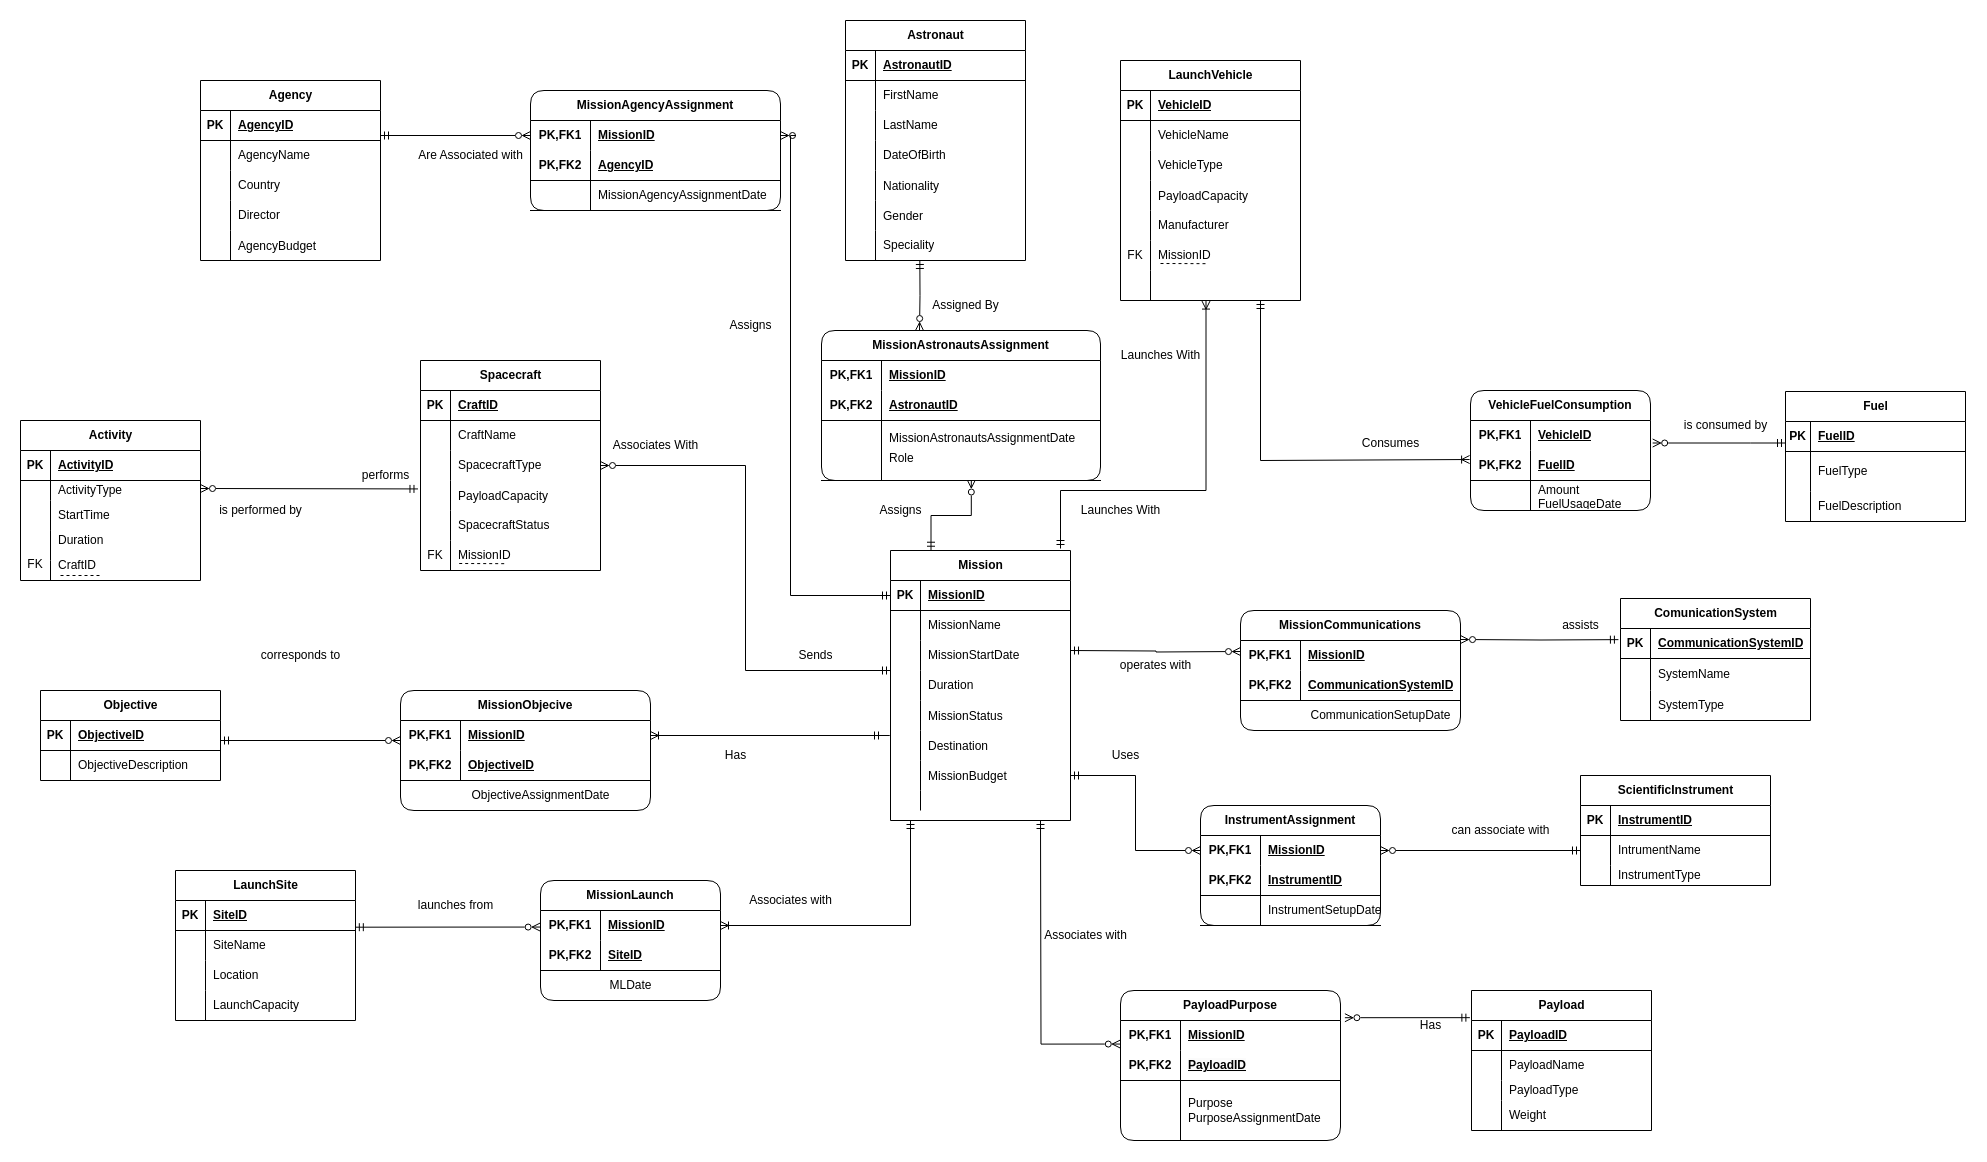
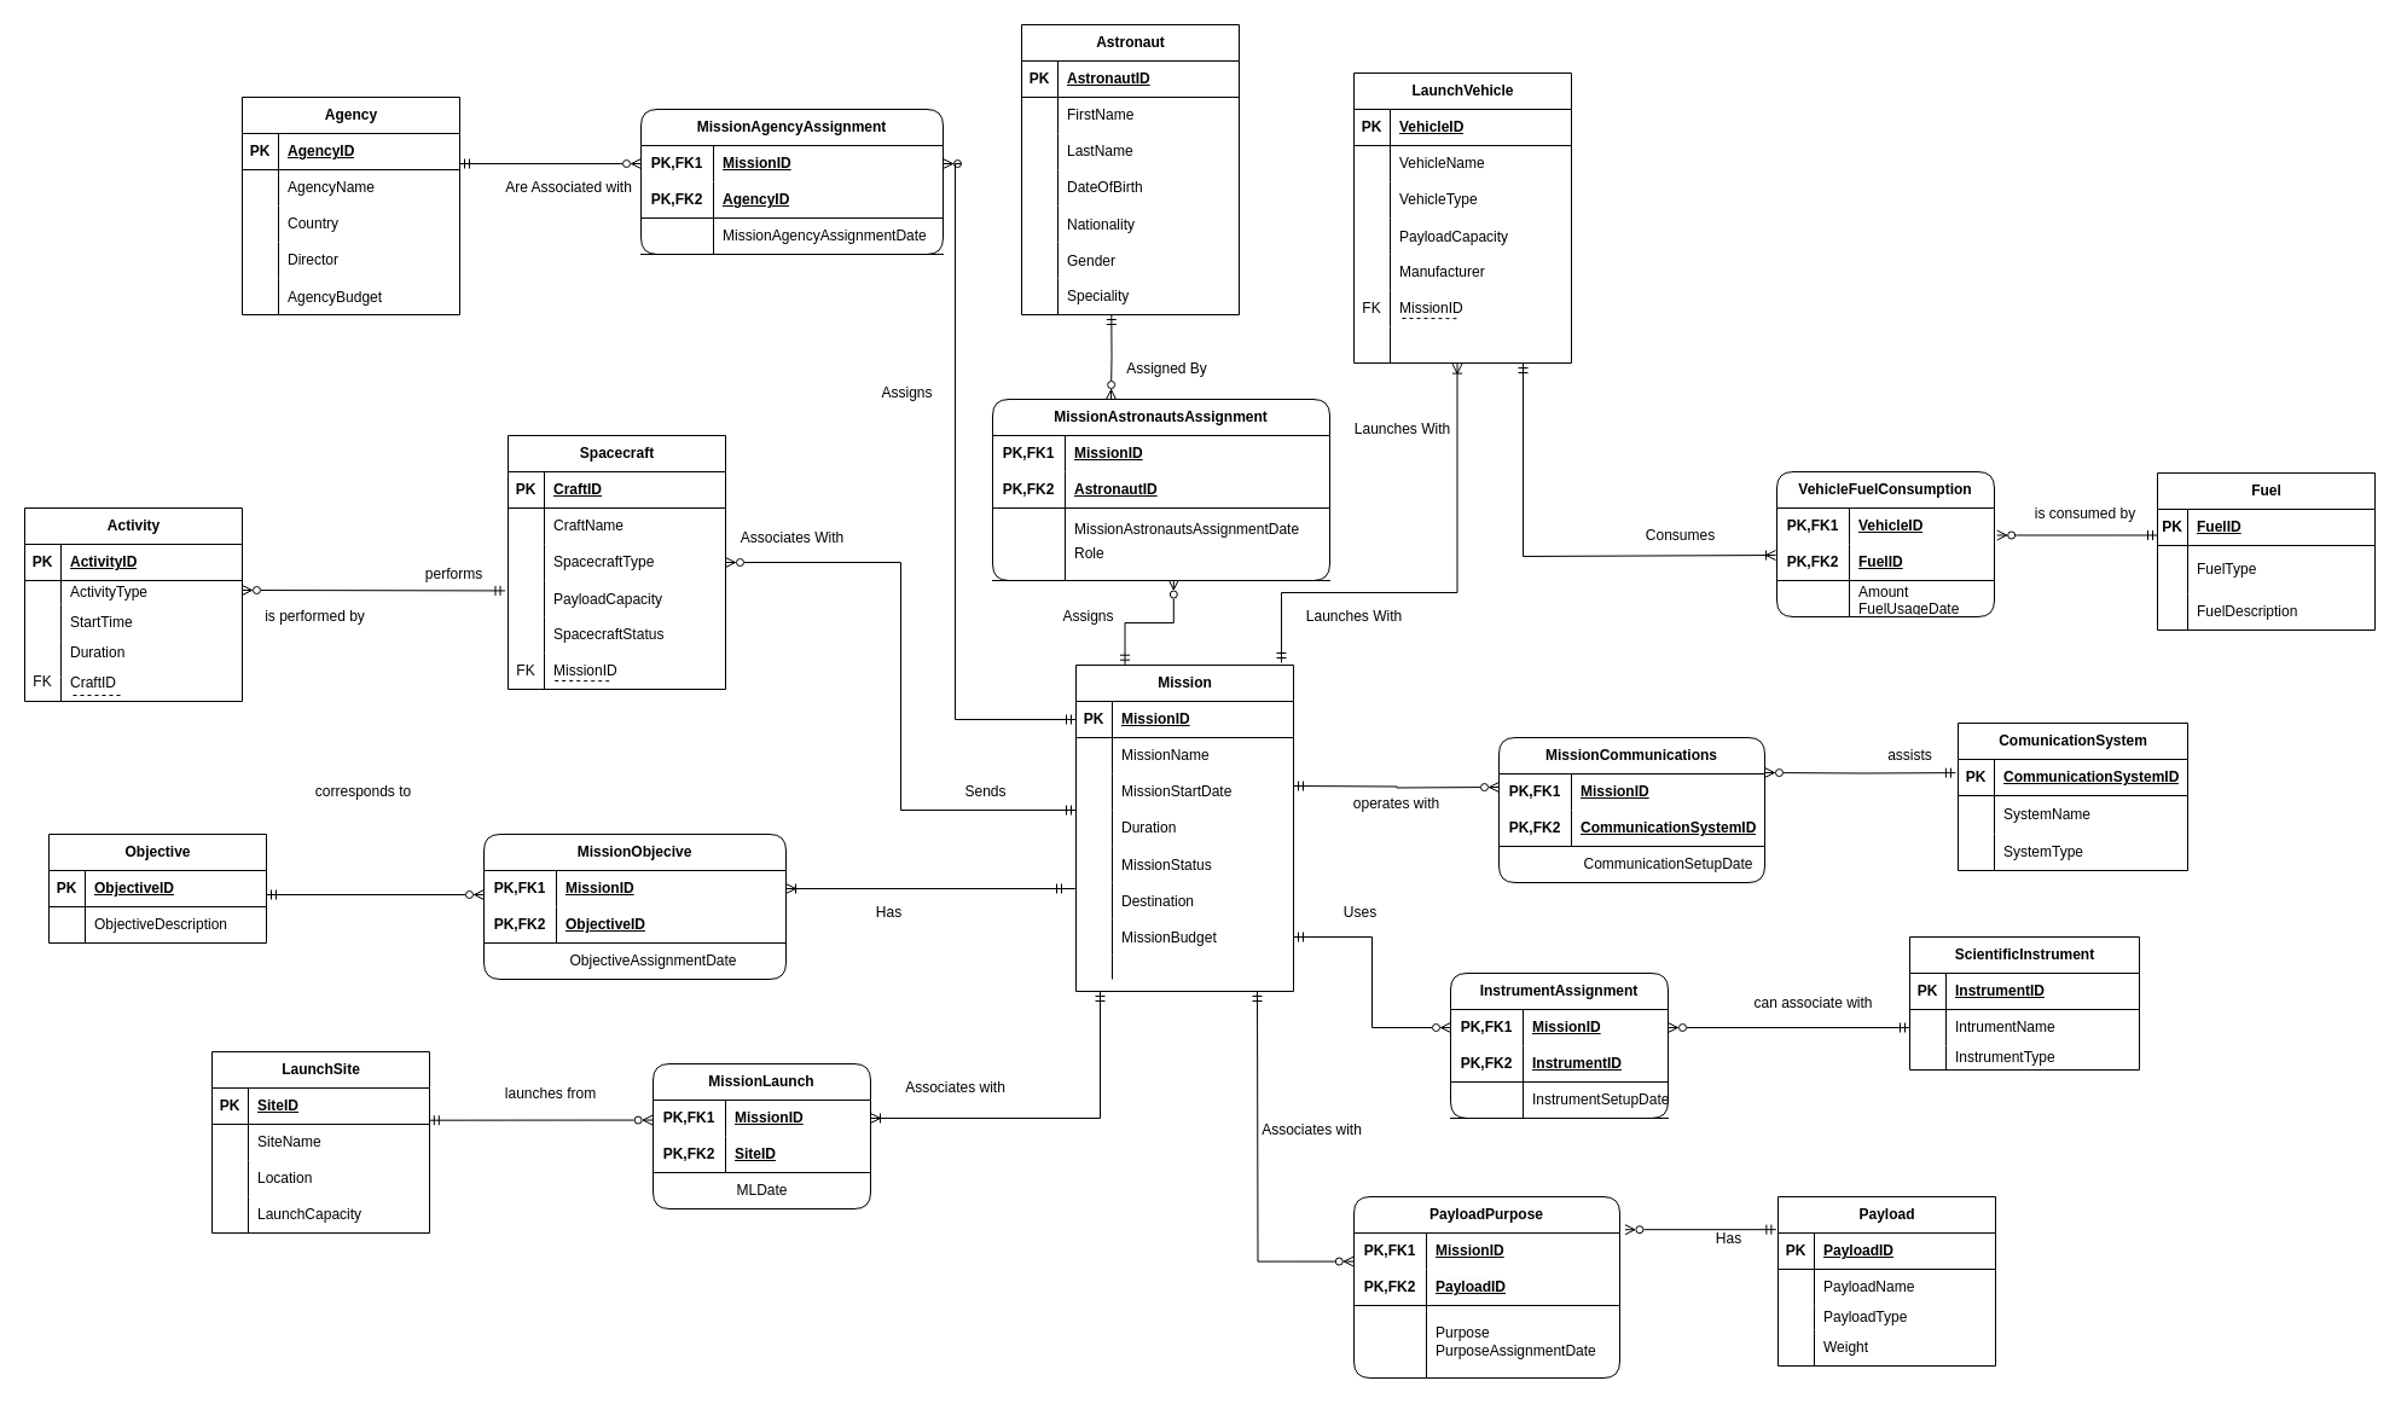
- <mxCell id="288" value="performs" style="text;html=1;align=center;verticalAlign=middle;resizable=0;points=[];autosize=1;strokeColor=none;fillColor=none;" parent="1" vertex="1"><mxGeometry x="350" y="460" width="70" height="30" as="geometry" /></mxCell>
+ <mxCell id="288" value="performs" style="text;html=1;align=center;verticalAlign=middle;resizable=0;points=[];autosize=1;strokeColor=none;fillColor=none;" parent="1" vertex="1"><mxGeometry x="340" y="460" width="70" height="30" as="geometry" /></mxCell>
